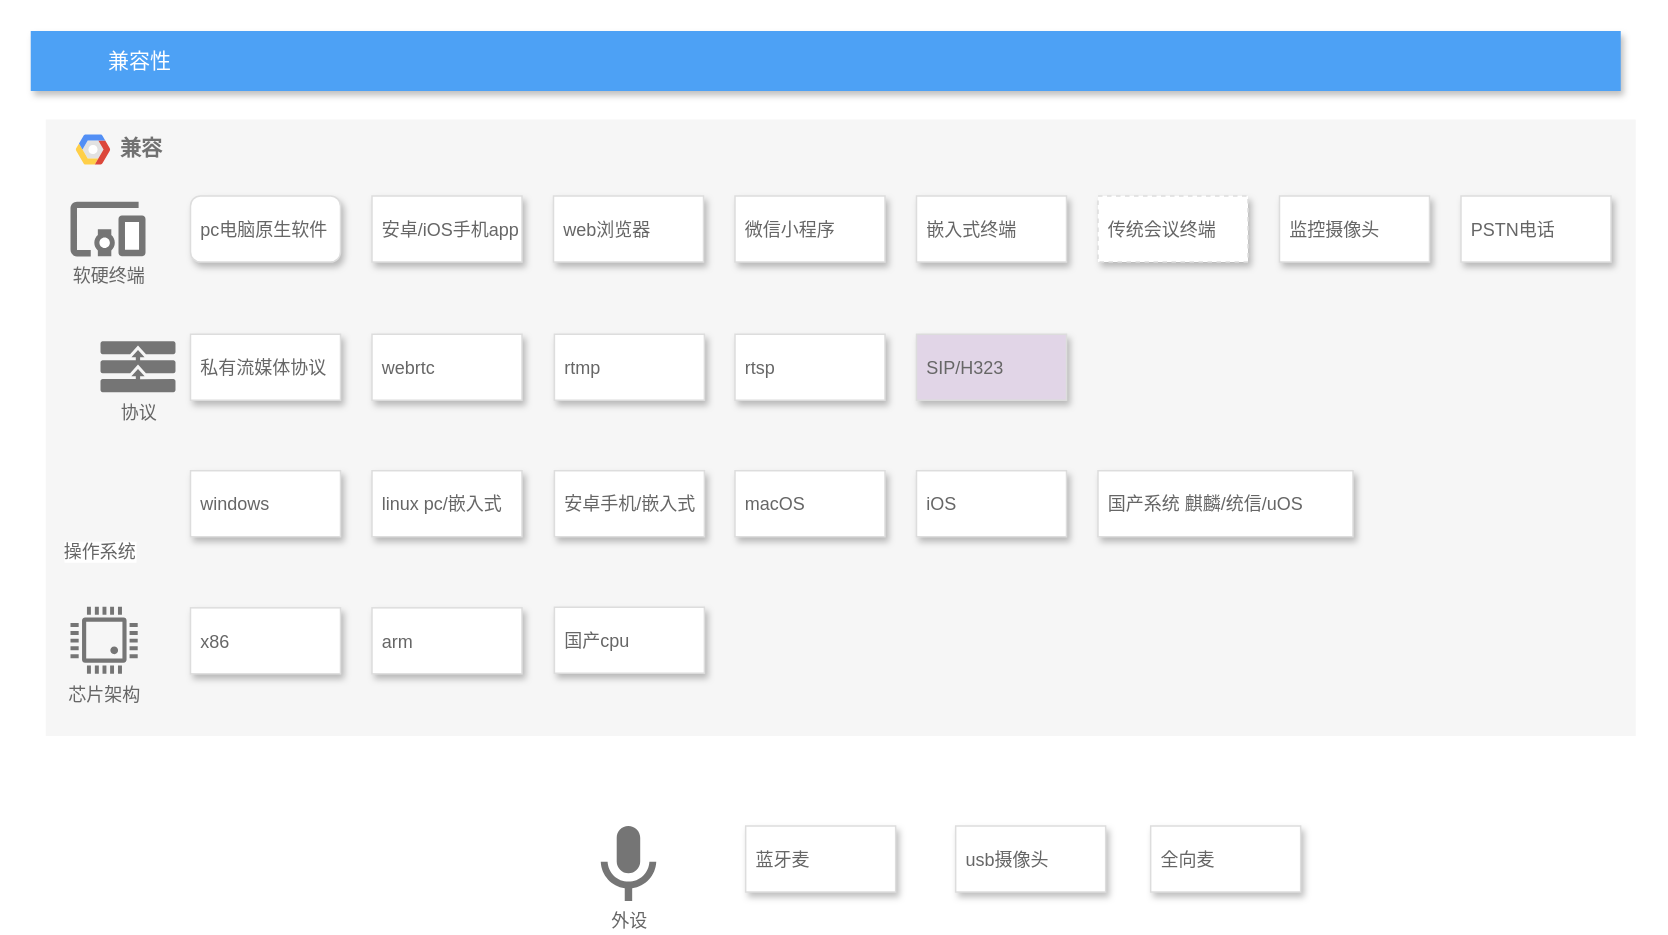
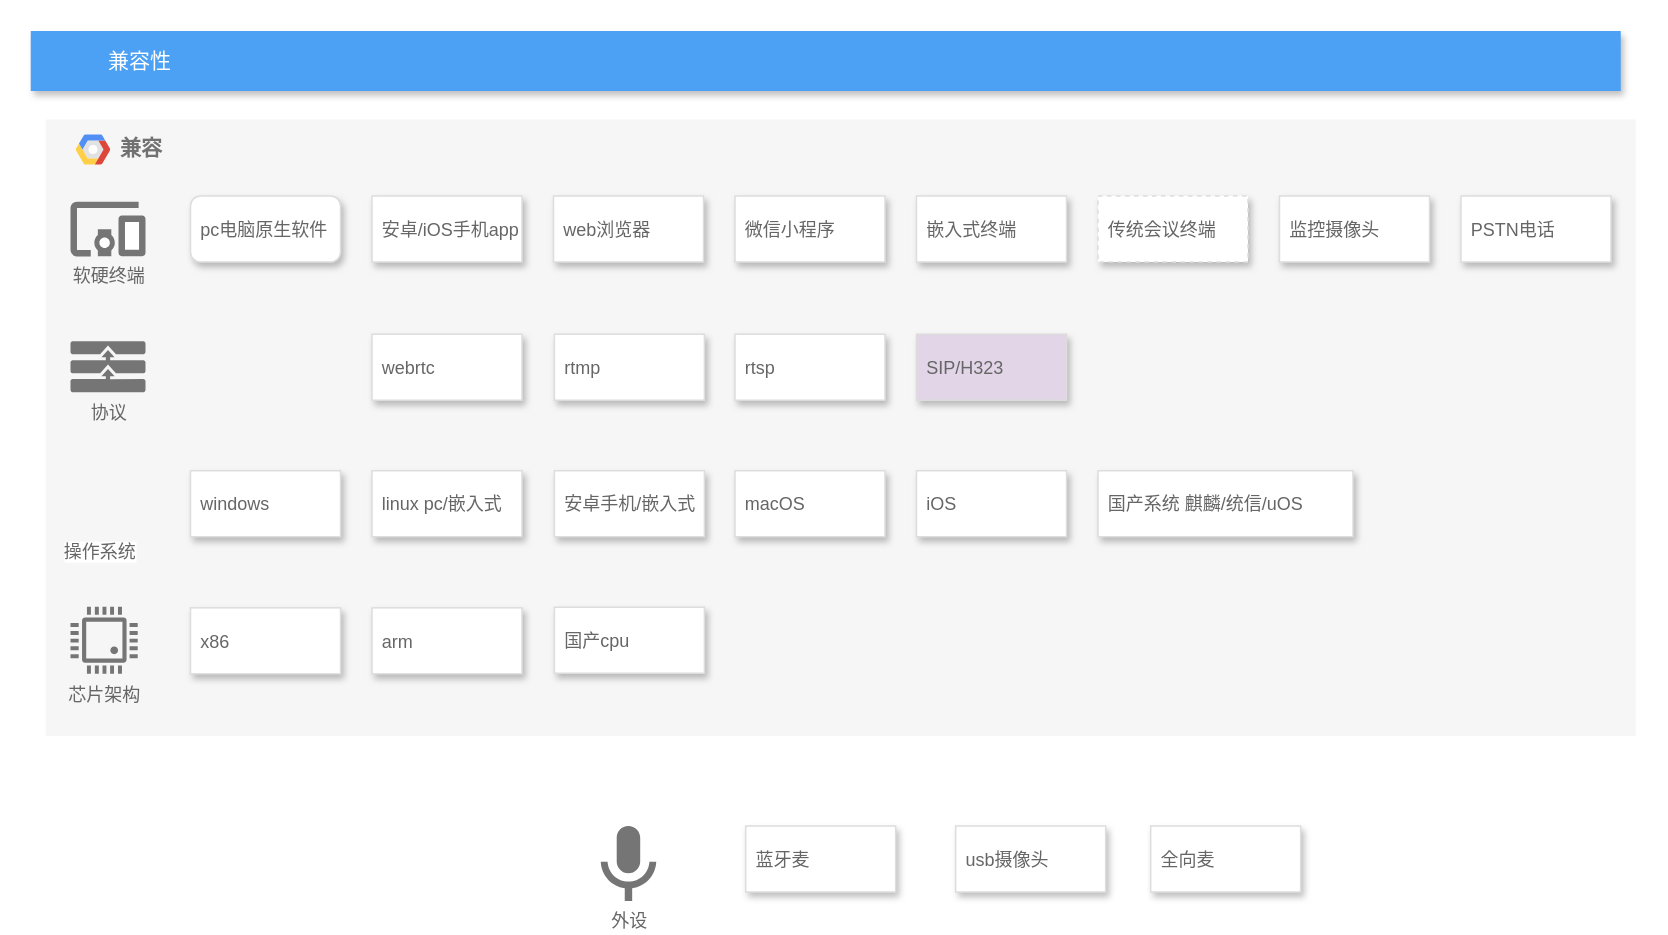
- <mxCell id="20" value="协议" style="sketch=0;aspect=fixed;pointerEvents=1;shadow=0;dashed=0;html=1;strokeColor=none;labelPosition=center;verticalLabelPosition=bottom;verticalAlign=top;align=center;fillColor=#757575;shape=mxgraph.mscae.enterprise.protocol_stack;fontColor=#666666;" vertex="1" parent="1"><mxGeometry x="66.5" y="226.75" width="50" height="34" as="geometry" /></mxCell>
+ <mxCell id="20" value="协议" style="sketch=0;aspect=fixed;pointerEvents=1;shadow=0;dashed=0;html=1;strokeColor=none;labelPosition=center;verticalLabelPosition=bottom;verticalAlign=top;align=center;fillColor=#757575;shape=mxgraph.mscae.enterprise.protocol_stack;fontColor=#666666;" vertex="1" parent="1"><mxGeometry x="46.5" y="226.75" width="50" height="34" as="geometry" /></mxCell>
- <mxCell id="21" value="私有流媒体协议" style="dashed=0;strokeColor=#dddddd;shadow=1;strokeWidth=1;labelPosition=center;verticalLabelPosition=middle;align=left;verticalAlign=middle;spacingLeft=5;fontSize=12;fontColor=#666666;" vertex="1" parent="1"><mxGeometry x="126.5" y="222.15" width="100" height="44" as="geometry" /></mxCell>
